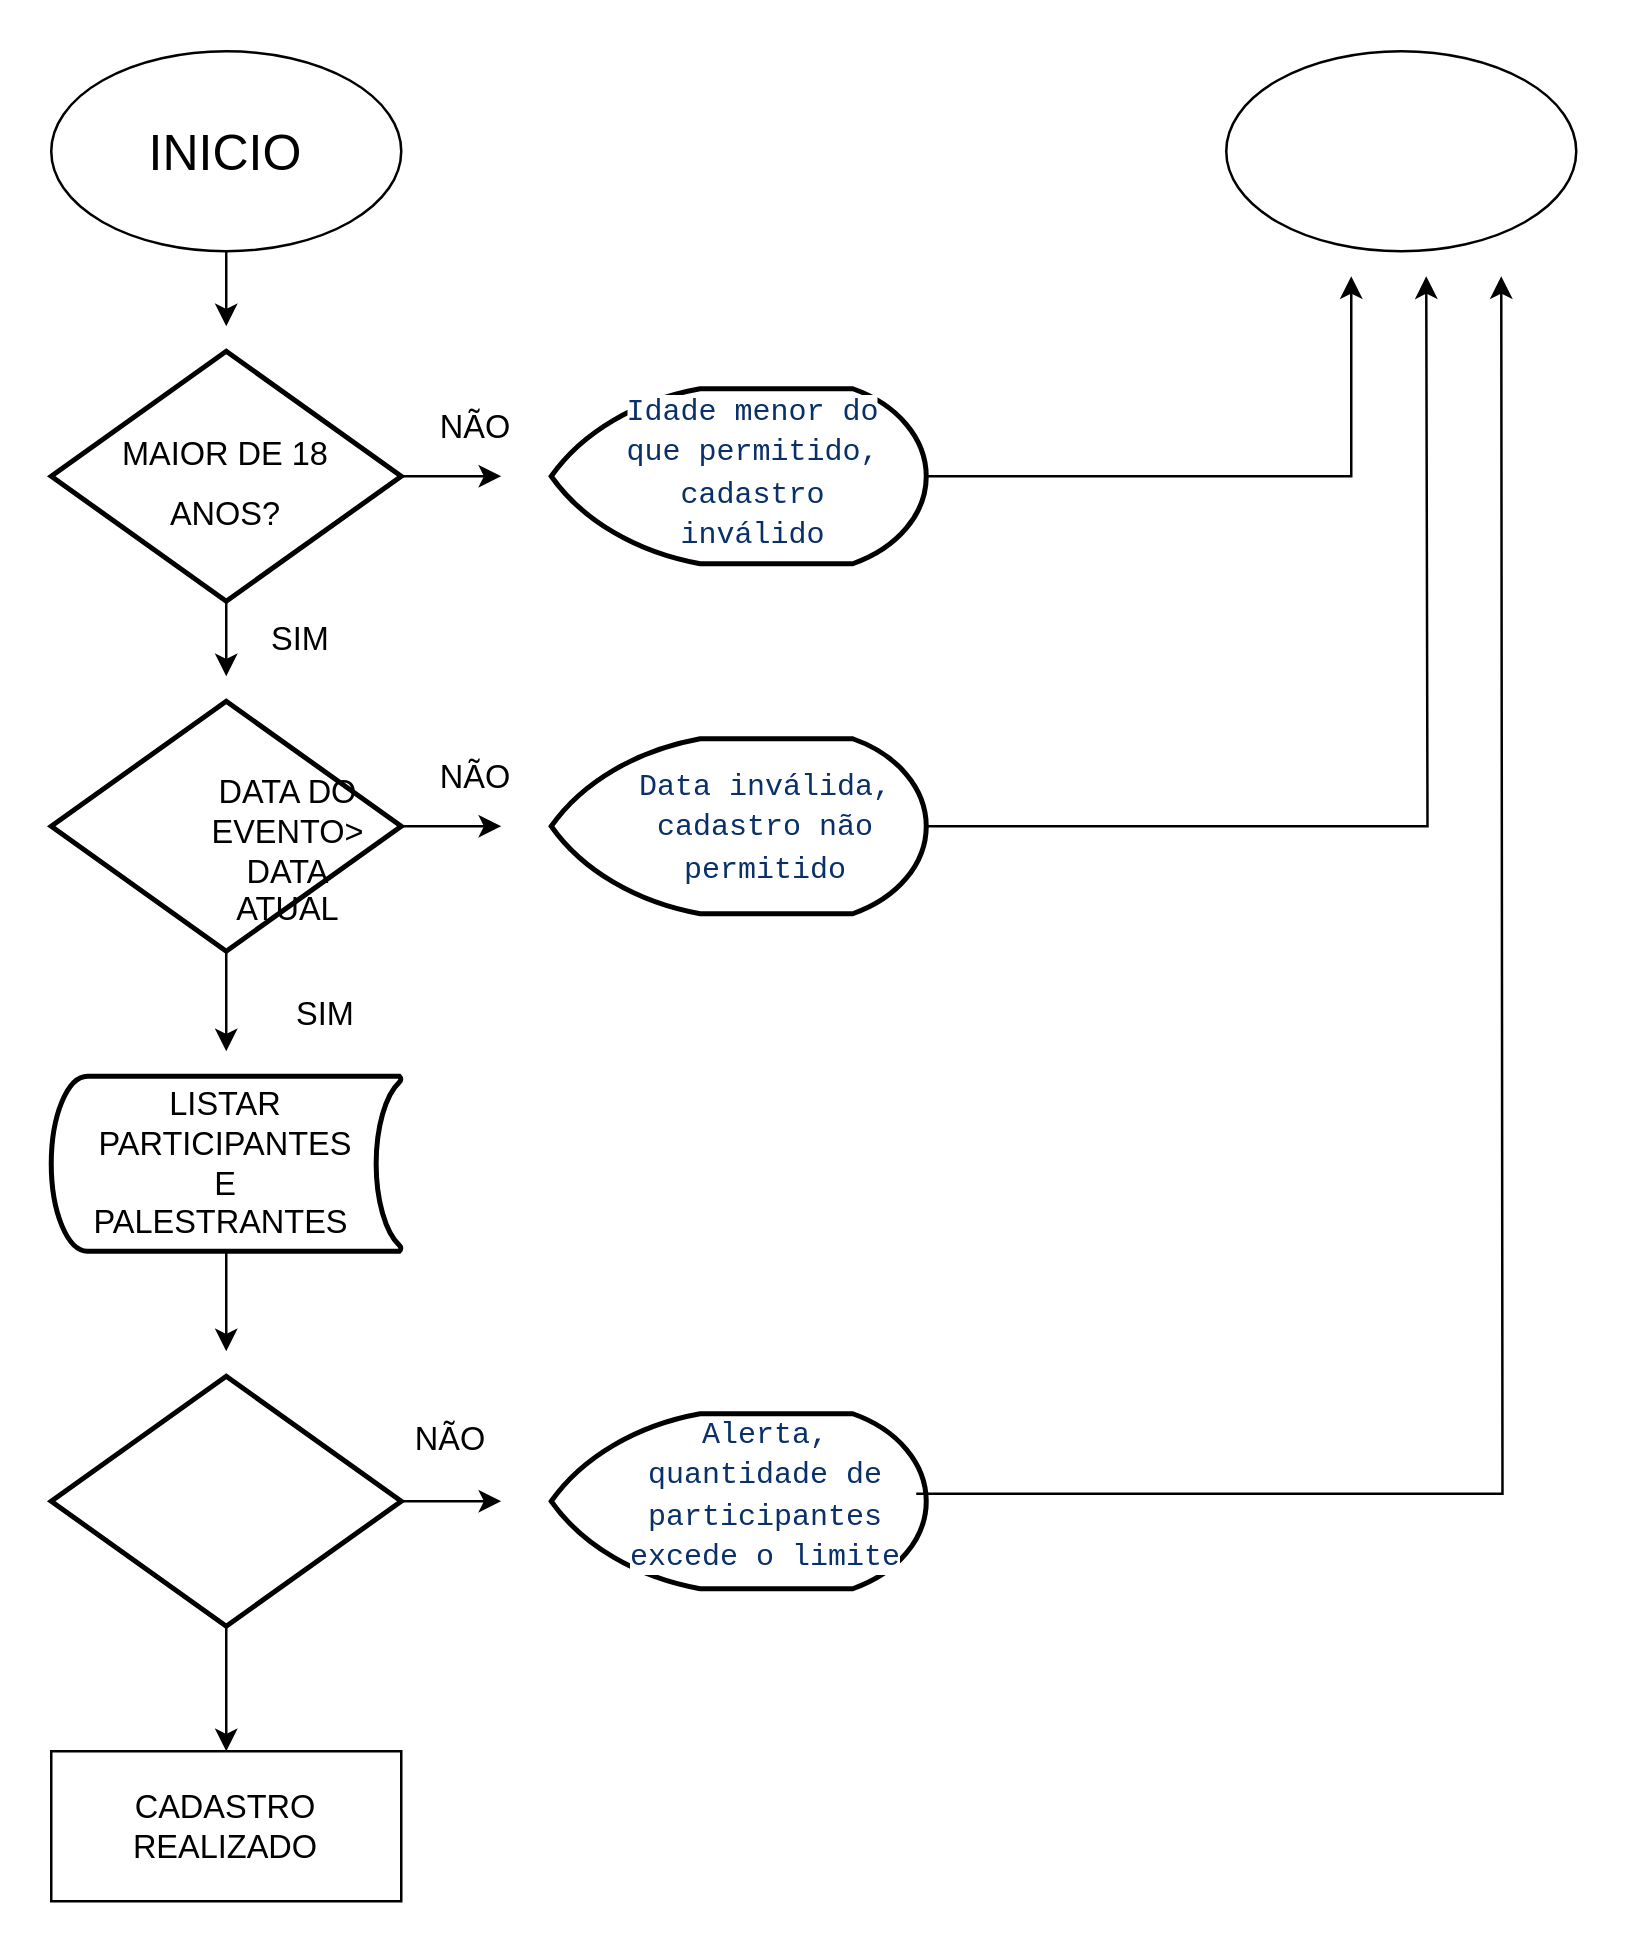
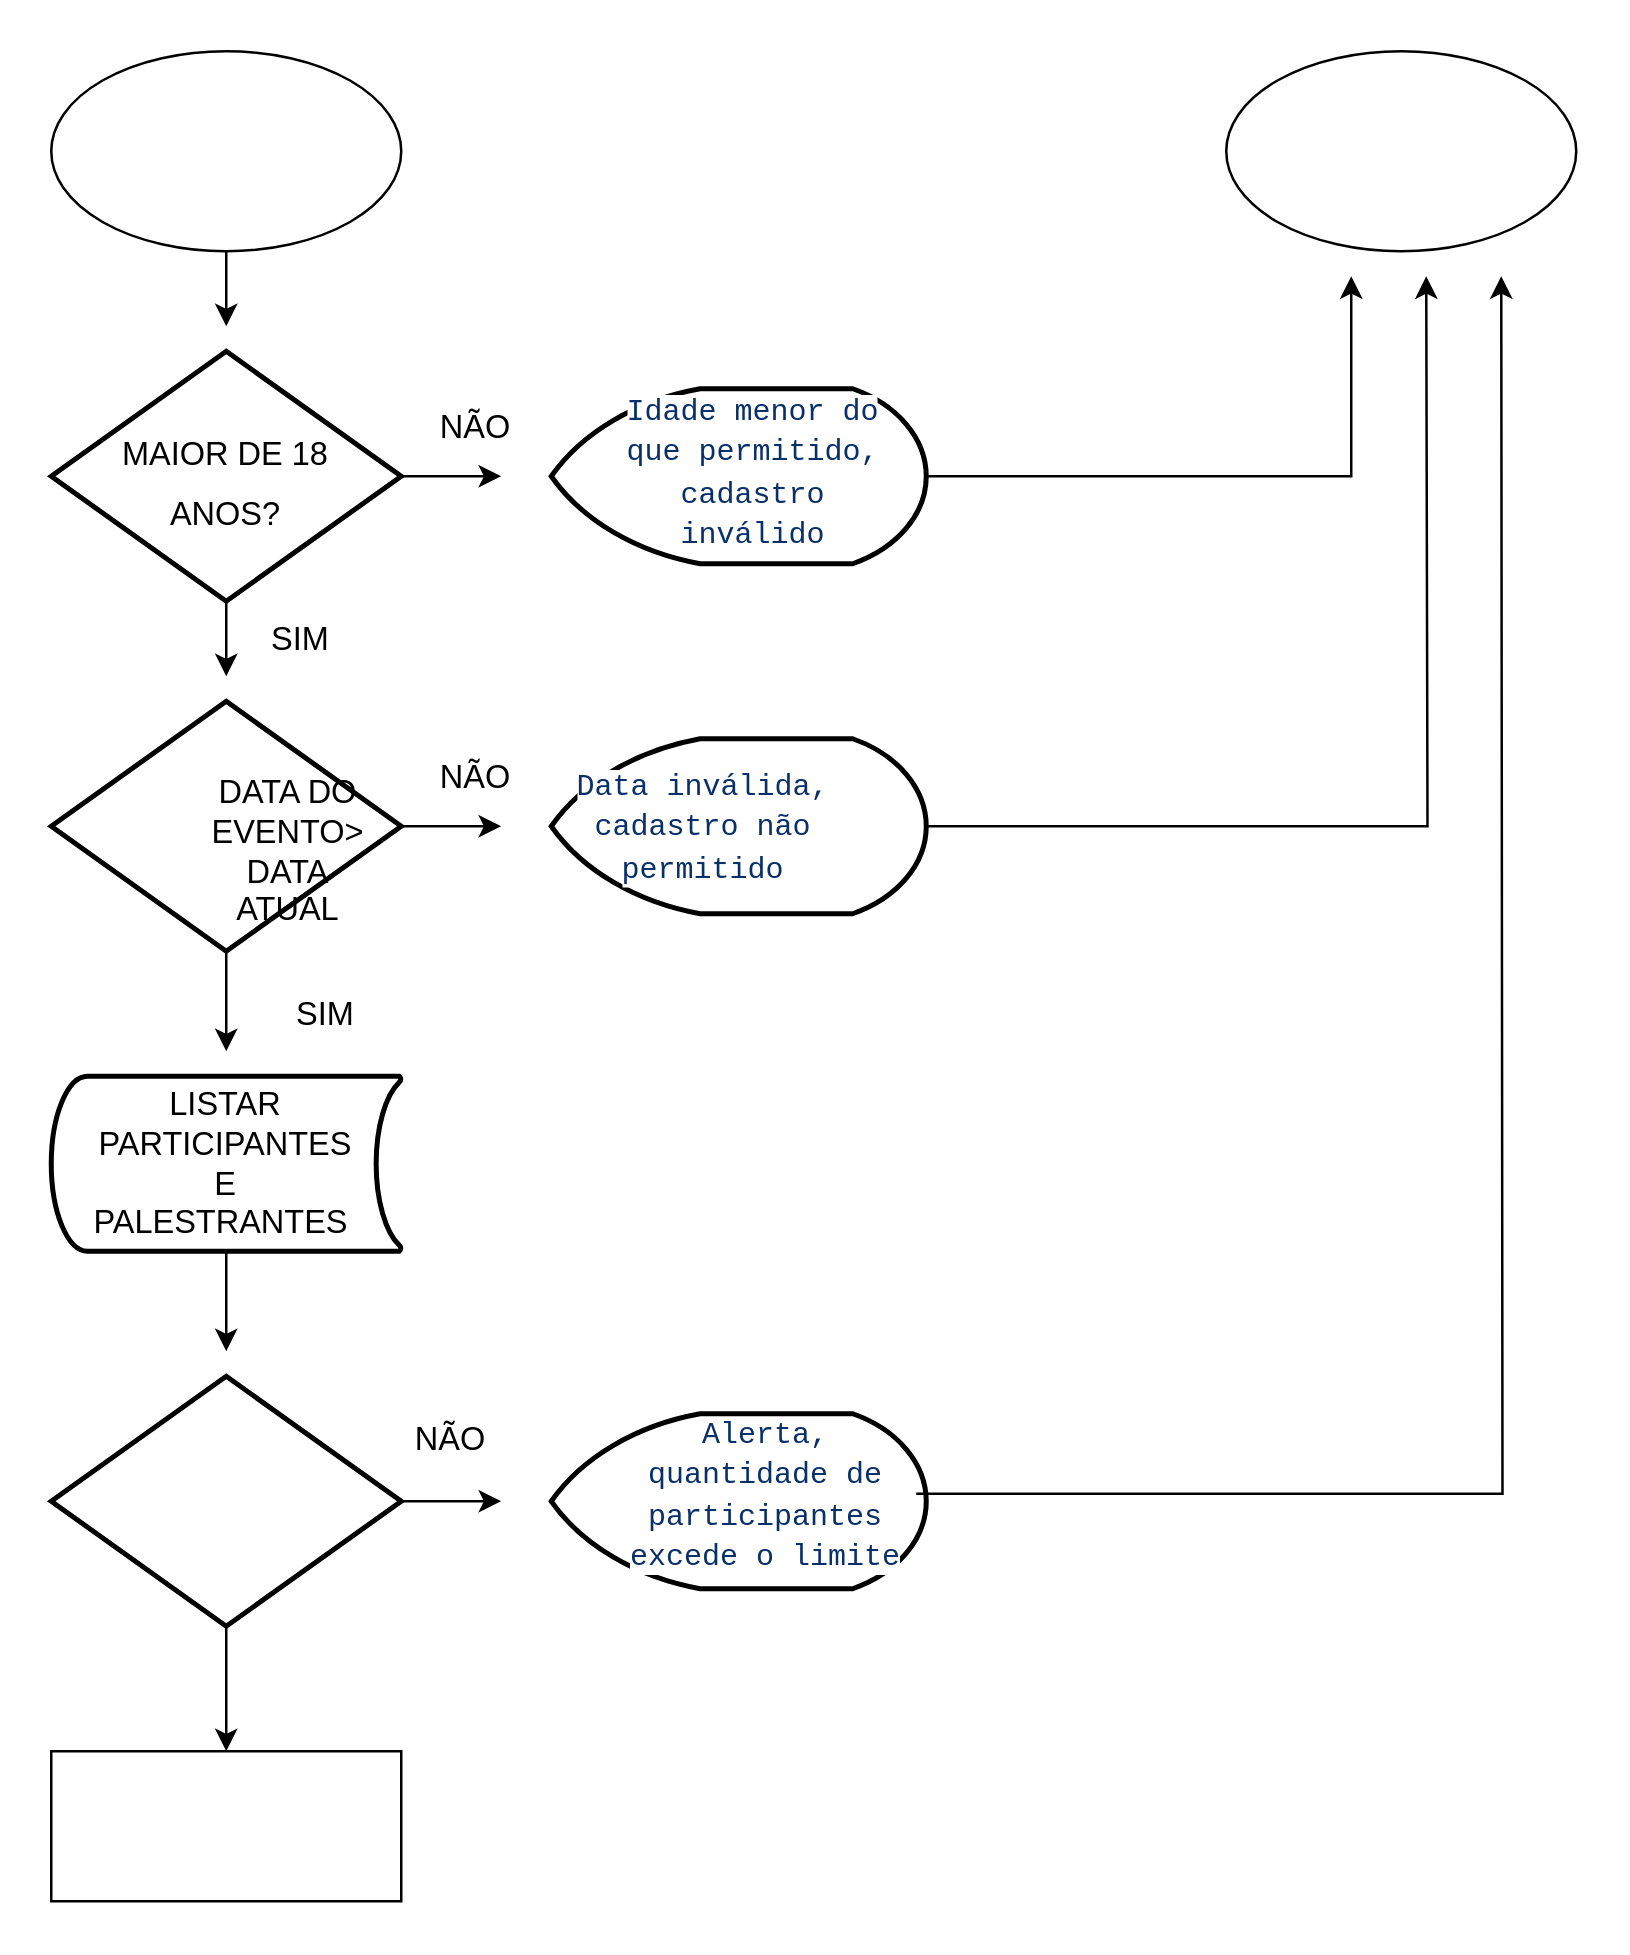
- <mxCell id="5" value="&lt;span style=&quot;font-size: 20px;&quot;&gt;INICIO&lt;/span&gt;" style="text;html=1;strokeColor=none;fillColor=none;align=center;verticalAlign=middle;whiteSpace=wrap;rounded=0;" parent="1" vertex="1"><mxGeometry x="60" y="45" width="60" height="30" as="geometry" /></mxCell>
- <mxCell id="22" value="&lt;span style=&quot;color: rgb(10, 48, 105); font-family: ui-monospace, SFMono-Regular, &amp;quot;SF Mono&amp;quot;, Menlo, Consolas, &amp;quot;Liberation Mono&amp;quot;, monospace; font-size: 12px; text-align: start; background-color: rgb(255, 255, 255);&quot;&gt;Data inválida, cadastro não permitido&lt;/span&gt;" style="text;html=1;strokeColor=none;fillColor=none;align=center;verticalAlign=middle;whiteSpace=wrap;rounded=0;fontSize=13;" parent="1" vertex="1"><mxGeometry x="251" y="315" width="110" height="30" as="geometry" /></mxCell>
+ <mxCell id="22" value="&lt;span style=&quot;color: rgb(10, 48, 105); font-family: ui-monospace, SFMono-Regular, &amp;quot;SF Mono&amp;quot;, Menlo, Consolas, &amp;quot;Liberation Mono&amp;quot;, monospace; font-size: 12px; text-align: start; background-color: rgb(255, 255, 255);&quot;&gt;Data inválida, cadastro não permitido&lt;/span&gt;" style="text;html=1;strokeColor=none;fillColor=none;align=center;verticalAlign=middle;whiteSpace=wrap;rounded=0;fontSize=13;" parent="1" vertex="1"><mxGeometry x="226" y="315" width="110" height="30" as="geometry" /></mxCell>
- <mxCell id="35" value="CADASTRO REALIZADO" style="text;html=1;strokeColor=none;fillColor=none;align=center;verticalAlign=middle;whiteSpace=wrap;rounded=0;fontSize=13;" parent="1" vertex="1"><mxGeometry x="60" y="715" width="60" height="30" as="geometry" /></mxCell>
